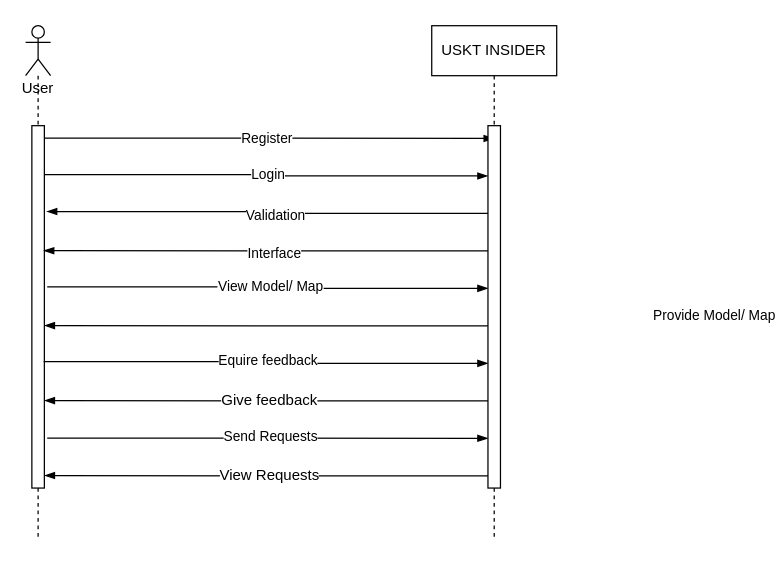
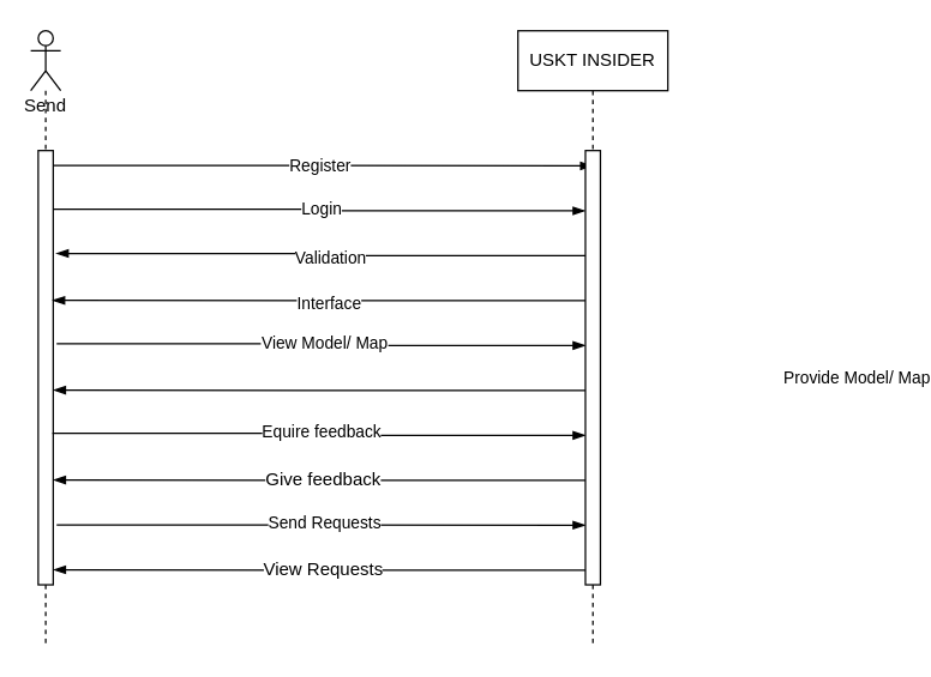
- <mxCell id="5" value="User" style="shape=umlLifeline;participant=umlActor;perimeter=lifelinePerimeter;whiteSpace=wrap;html=1;container=1;collapsible=0;recursiveResize=0;verticalAlign=top;spacingTop=36;outlineConnect=0;" parent="1" vertex="1"><mxGeometry x="20" y="20" width="20" height="410" as="geometry" /></mxCell>
+ <mxCell id="5" value="Send" style="shape=umlLifeline;participant=umlActor;perimeter=lifelinePerimeter;whiteSpace=wrap;html=1;container=1;collapsible=0;recursiveResize=0;verticalAlign=top;spacingTop=36;outlineConnect=0;" parent="1" vertex="1"><mxGeometry x="20" y="20" width="20" height="410" as="geometry" /></mxCell>
